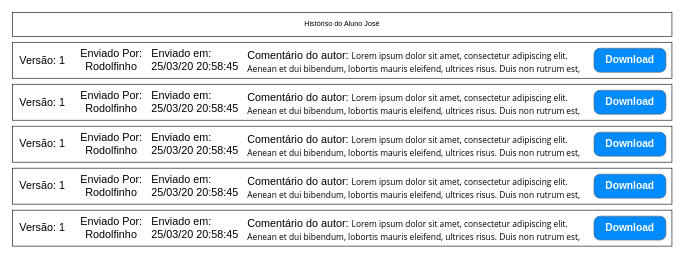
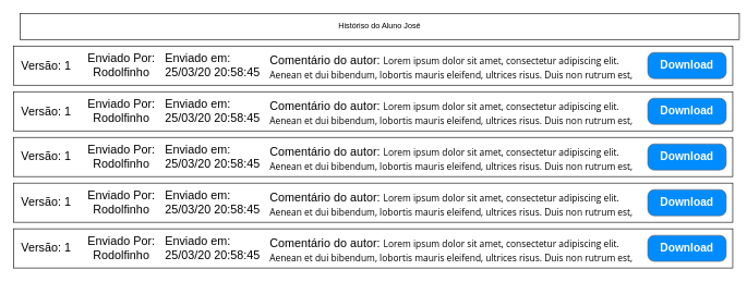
- <mxCell id="2" value="Históriso do Aluno José" style="rounded=0;whiteSpace=wrap;html=1;" vertex="1" parent="1"><mxGeometry width="1100" height="40" as="geometry" x="20" y="20" /></mxCell>
+ <mxCell id="2" value="Históriso do Aluno José" style="rounded=0;whiteSpace=wrap;html=1;" vertex="1" parent="1"><mxGeometry x="30" y="20" width="1100" height="40" as="geometry" /></mxCell>
